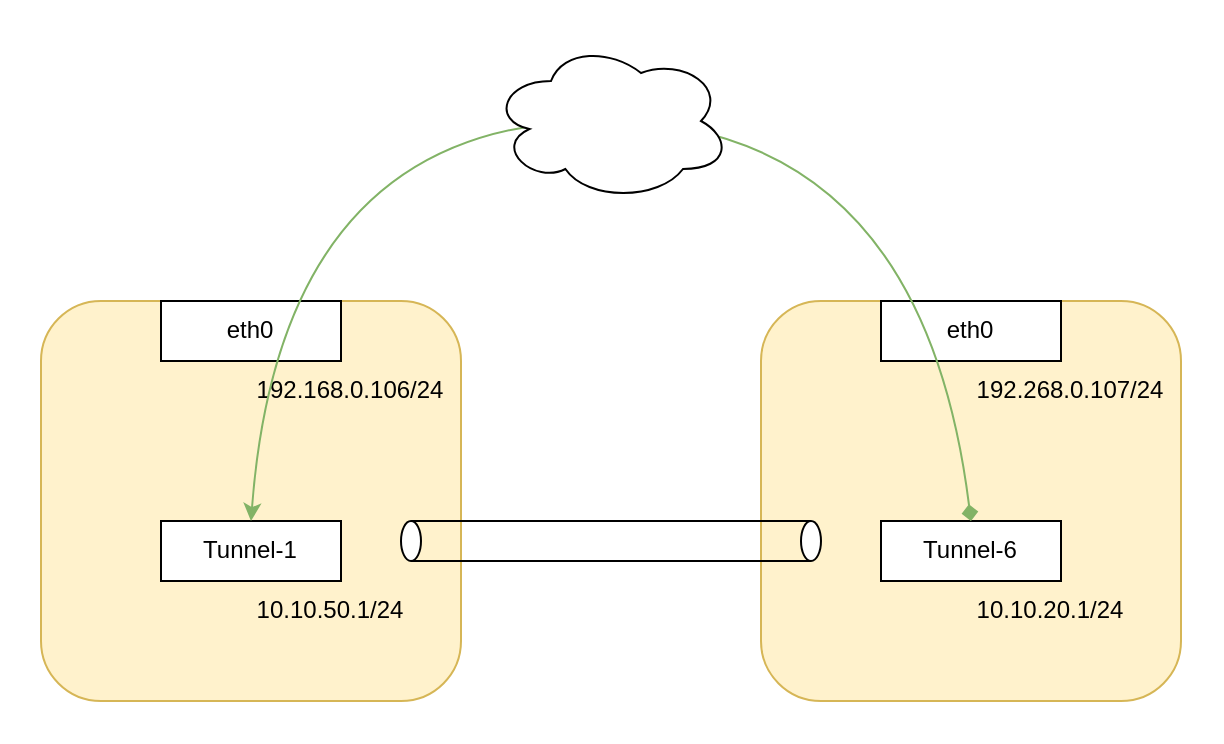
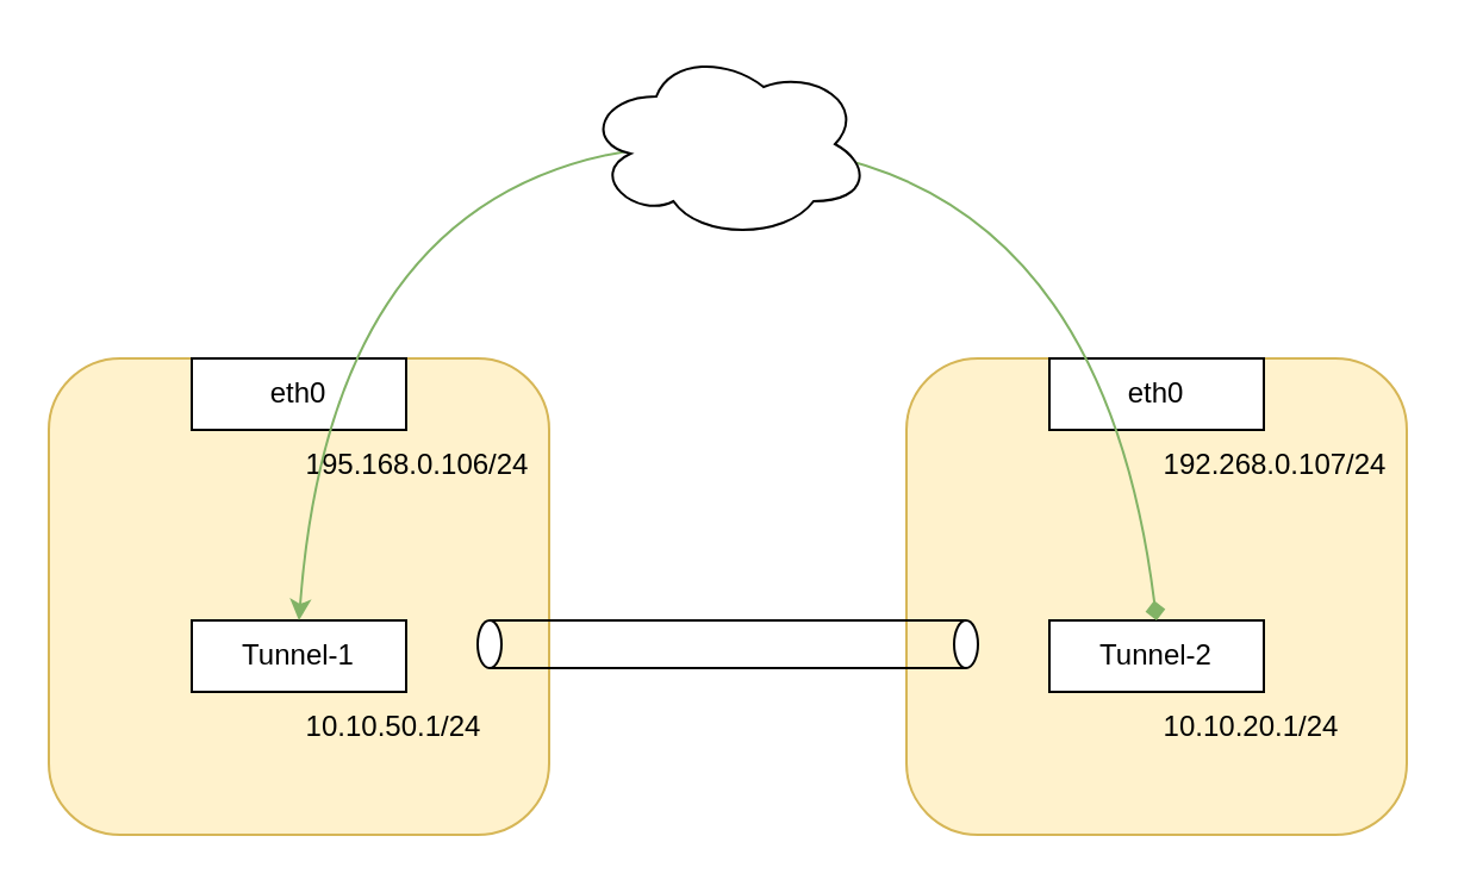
- <mxCell id="5" value="192.168.0.106/24" style="text;html=1;strokeColor=none;fillColor=none;align=center;verticalAlign=middle;whiteSpace=wrap;rounded=0;" vertex="1" parent="1"><mxGeometry x="130" y="180" width="90" height="30" as="geometry" /></mxCell>
+ <mxCell id="5" value="195.168.0.106/24" style="text;html=1;strokeColor=none;fillColor=none;align=center;verticalAlign=middle;whiteSpace=wrap;rounded=0;" vertex="1" parent="1"><mxGeometry x="130" y="180" width="90" height="30" as="geometry" /></mxCell>
- <mxCell id="9" value="Tunnel-6" style="rounded=0;whiteSpace=wrap;html=1;" vertex="1" parent="1"><mxGeometry x="440" y="260" width="90" height="30" as="geometry" /></mxCell>
+ <mxCell id="9" value="Tunnel-2" style="rounded=0;whiteSpace=wrap;html=1;" vertex="1" parent="1"><mxGeometry x="440" y="260" width="90" height="30" as="geometry" /></mxCell>
